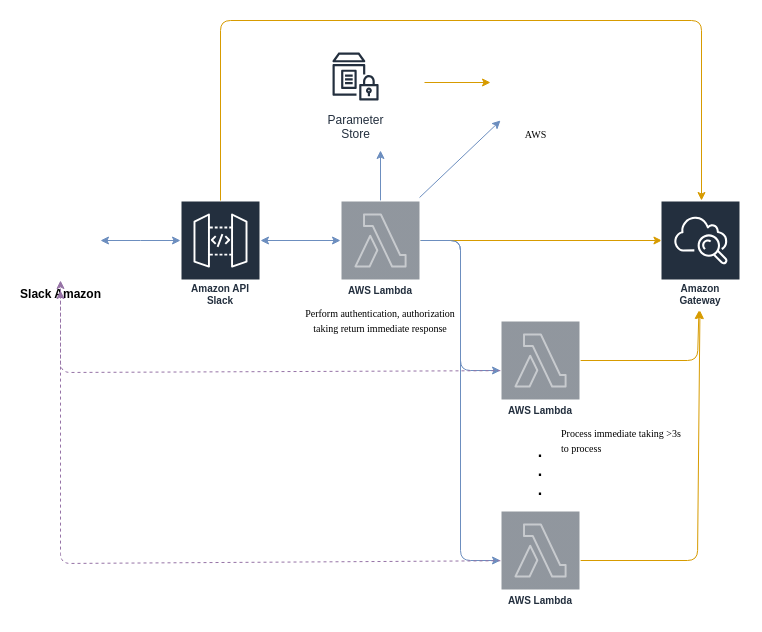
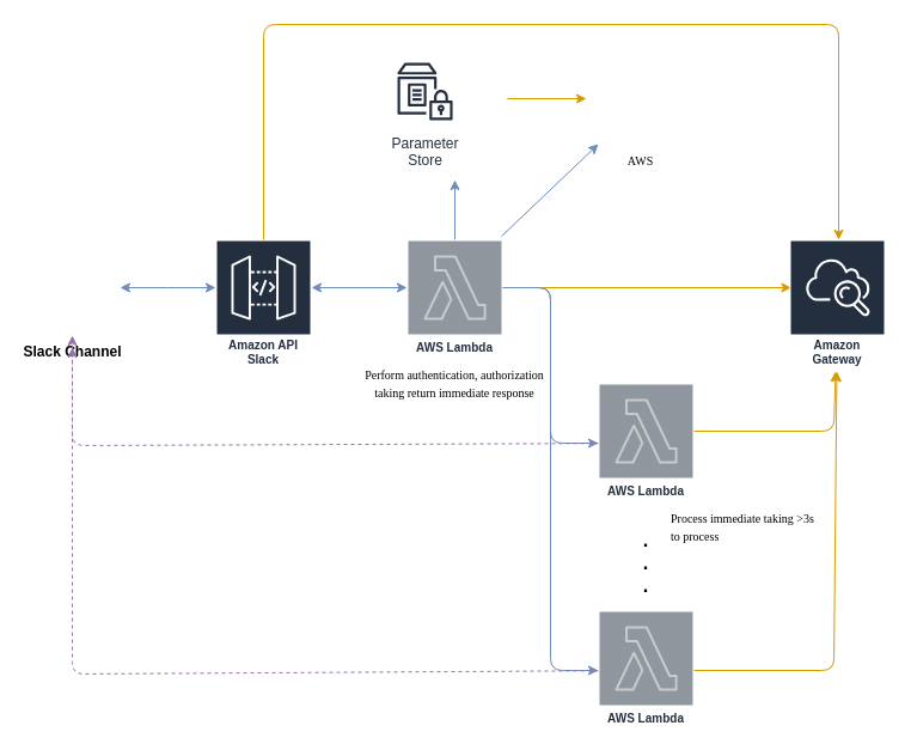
- <mxCell id="4" value="&lt;b&gt;Slack Amazon&lt;br&gt;&lt;/b&gt;" style="shape=image;html=1;verticalAlign=top;verticalLabelPosition=bottom;labelBackgroundColor=#ffffff;imageAspect=0;aspect=fixed;image=https://cdn4.iconfinder.com/data/icons/logos-and-brands/512/306_Slack_logo-128.png" vertex="1" parent="1"><mxGeometry x="20" y="200" width="80" height="80" as="geometry" /></mxCell>
+ <mxCell id="4" value="&lt;b&gt;Slack Channel&lt;br&gt;&lt;/b&gt;" style="shape=image;html=1;verticalAlign=top;verticalLabelPosition=bottom;labelBackgroundColor=#ffffff;imageAspect=0;aspect=fixed;image=https://cdn4.iconfinder.com/data/icons/logos-and-brands/512/306_Slack_logo-128.png" vertex="1" parent="1"><mxGeometry x="20" y="200" width="80" height="80" as="geometry" /></mxCell>
